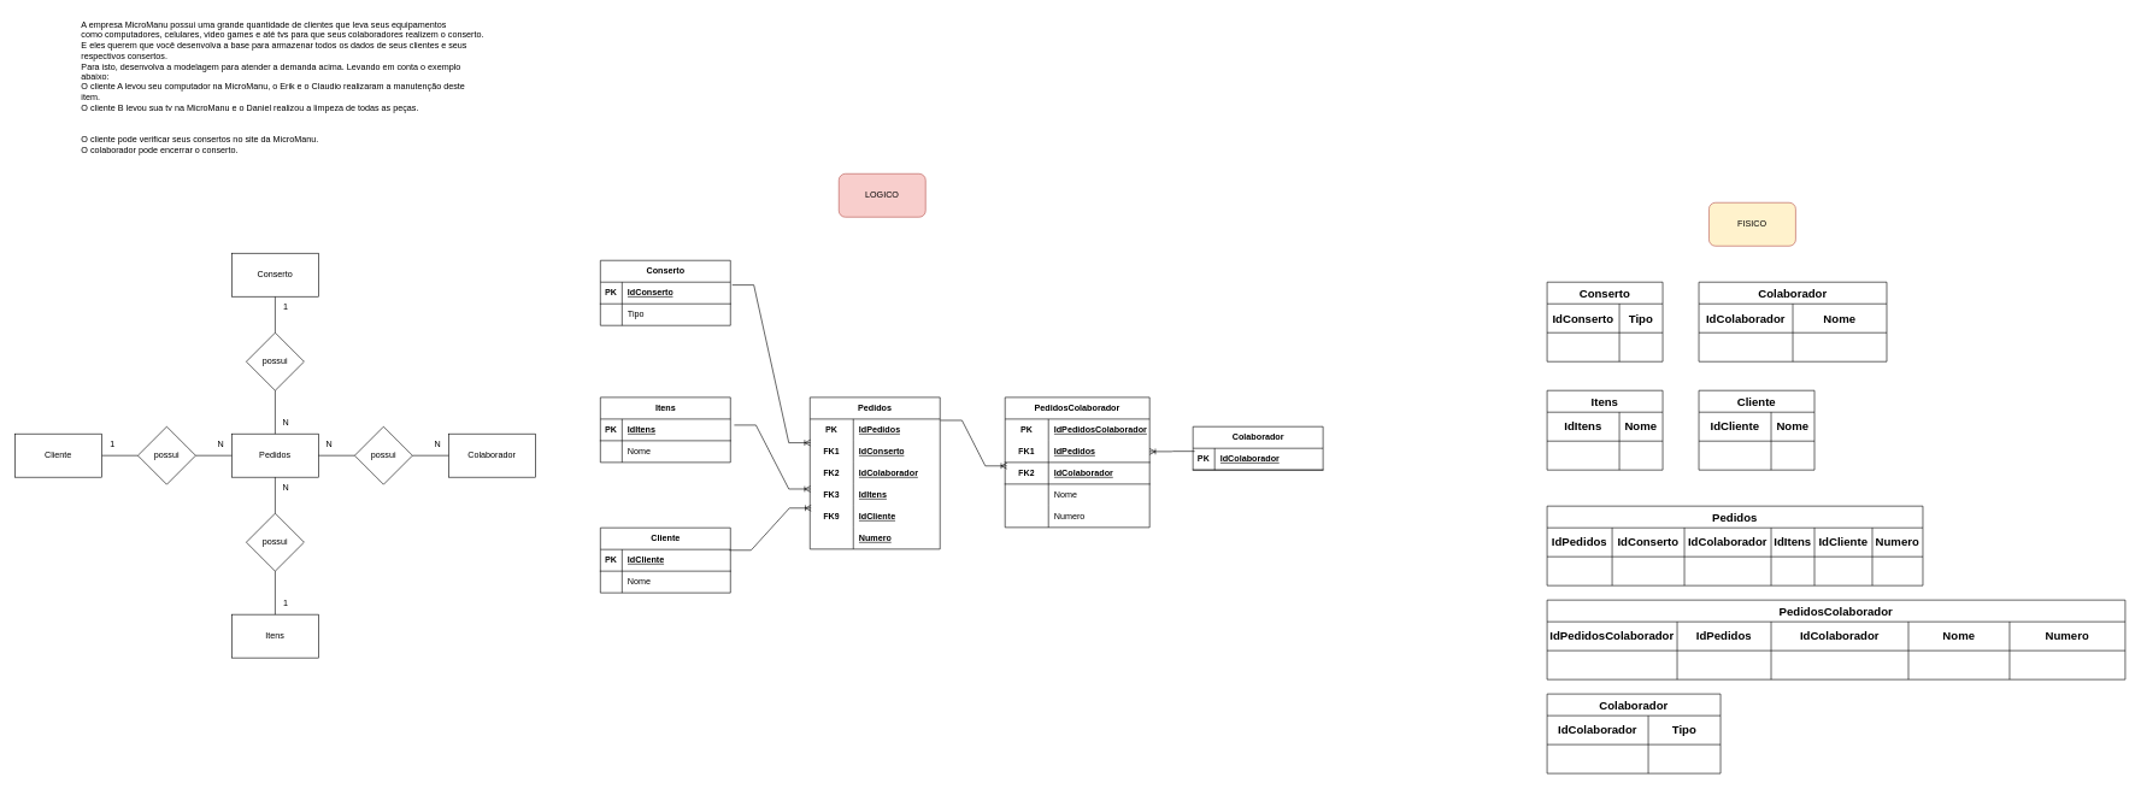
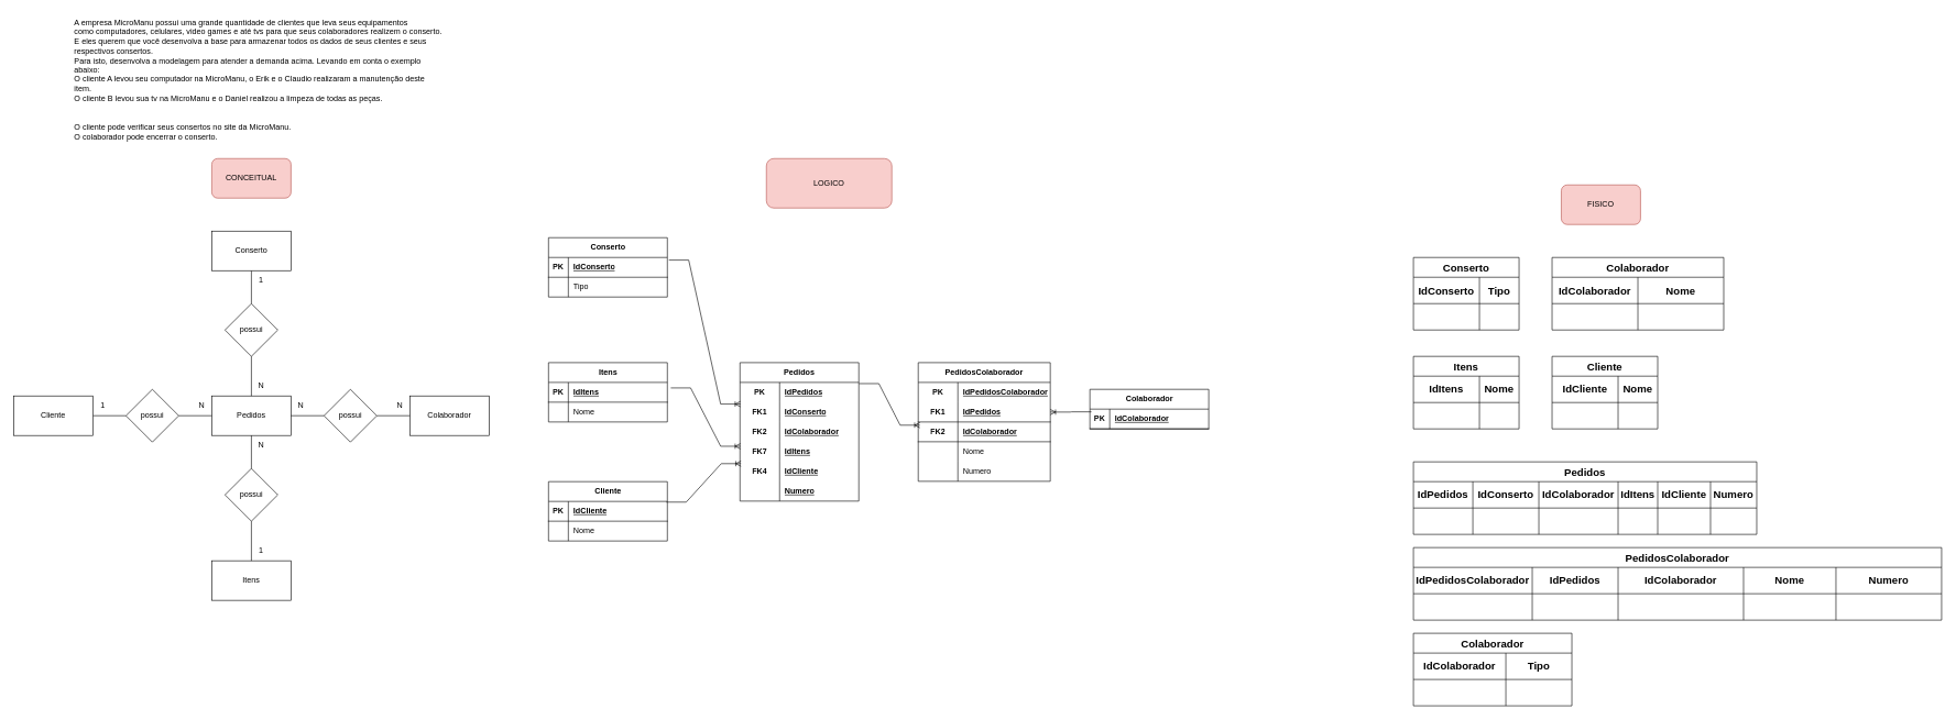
+ <mxCell id="3" value="CONCEITUAL" style="rounded=1;whiteSpace=wrap;html=1;fillColor=#f8cecc;strokeColor=#b85450;" parent="1" vertex="1"><mxGeometry x="320" y="240" width="120" height="60" as="geometry" /></mxCell>
- <mxCell id="5" value="LOGICO" style="rounded=1;whiteSpace=wrap;html=1;fillColor=#f8cecc;strokeColor=#b85450;" parent="1" vertex="1"><mxGeometry x="1160" y="240" width="120" height="60" as="geometry" /></mxCell>
+ <mxCell id="5" value="LOGICO" style="rounded=1;whiteSpace=wrap;html=1;fillColor=#f8cecc;strokeColor=#b85450;" parent="1" vertex="1"><mxGeometry x="1160" y="240" width="190" height="75" as="geometry" /></mxCell>
- <mxCell id="4" value="FISICO" style="rounded=1;whiteSpace=wrap;html=1;fillColor=#fff2cc;strokeColor=#b85450;" parent="1" vertex="1"><mxGeometry x="2364" y="280" width="120" height="60" as="geometry" /></mxCell>
+ <mxCell id="4" value="FISICO" style="rounded=1;whiteSpace=wrap;html=1;fillColor=#f8cecc;strokeColor=#b85450;" parent="1" vertex="1"><mxGeometry x="2364" y="280" width="120" height="60" as="geometry" /></mxCell>
- <mxCell id="42" value="FK3" style="shape=partialRectangle;connectable=0;fillColor=none;top=0;left=0;bottom=0;right=0;fontStyle=1;overflow=hidden;html=1;whiteSpace=wrap;" vertex="1" parent="41"><mxGeometry width="60" height="30" as="geometry"><mxRectangle width="60" height="30" as="alternateBounds" /></mxGeometry></mxCell>
+ <mxCell id="42" value="FK7" style="shape=partialRectangle;connectable=0;fillColor=none;top=0;left=0;bottom=0;right=0;fontStyle=1;overflow=hidden;html=1;whiteSpace=wrap;" vertex="1" parent="41"><mxGeometry width="60" height="30" as="geometry"><mxRectangle width="60" height="30" as="alternateBounds" /></mxGeometry></mxCell>
- <mxCell id="45" value="FK9" style="shape=partialRectangle;connectable=0;fillColor=none;top=0;left=0;bottom=0;right=0;fontStyle=1;overflow=hidden;html=1;whiteSpace=wrap;" vertex="1" parent="44"><mxGeometry width="60" height="30" as="geometry"><mxRectangle width="60" height="30" as="alternateBounds" /></mxGeometry></mxCell>
+ <mxCell id="45" value="FK4" style="shape=partialRectangle;connectable=0;fillColor=none;top=0;left=0;bottom=0;right=0;fontStyle=1;overflow=hidden;html=1;whiteSpace=wrap;" vertex="1" parent="44"><mxGeometry width="60" height="30" as="geometry"><mxRectangle width="60" height="30" as="alternateBounds" /></mxGeometry></mxCell>
